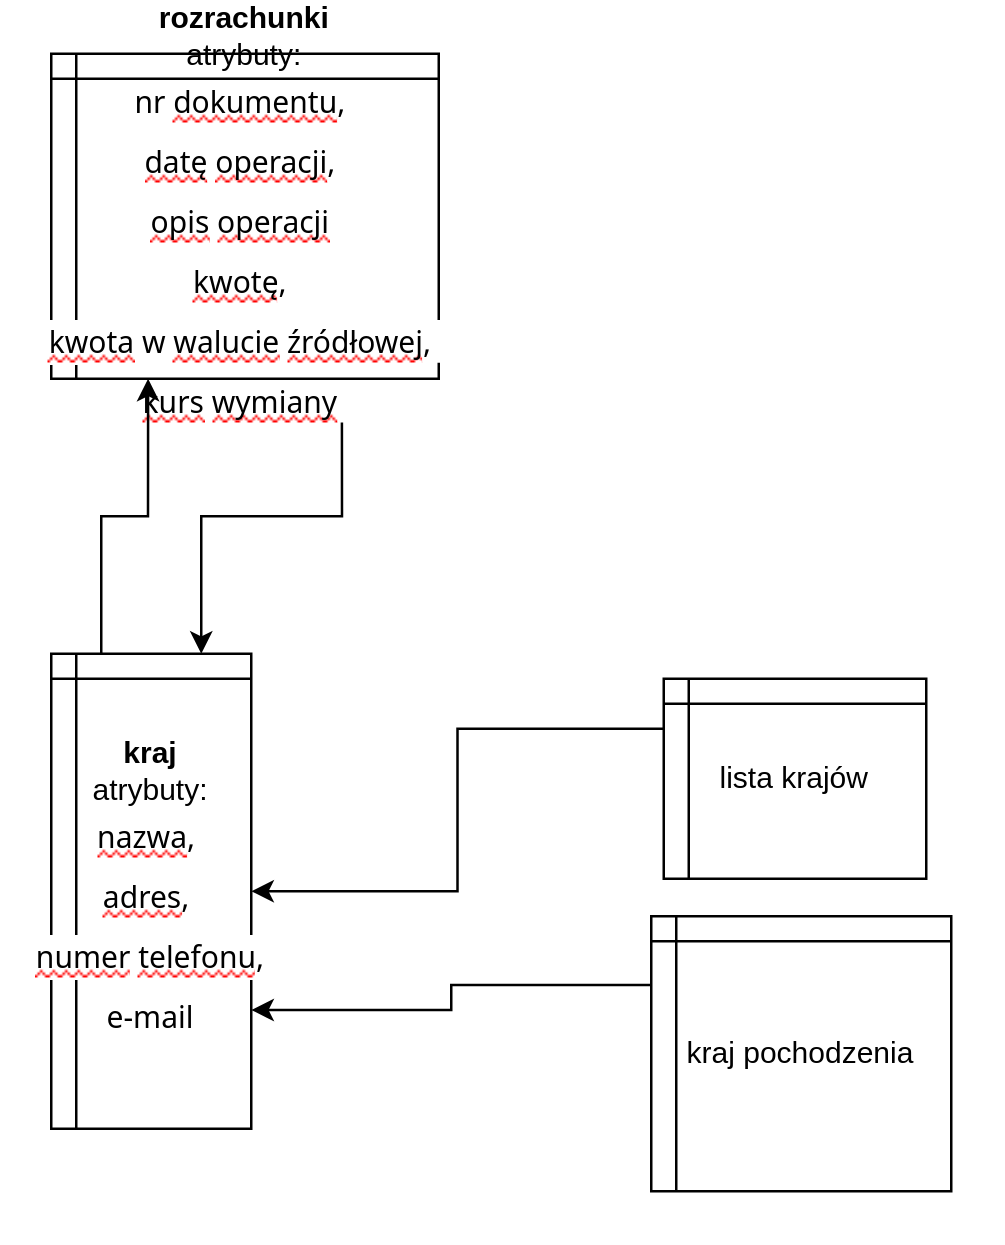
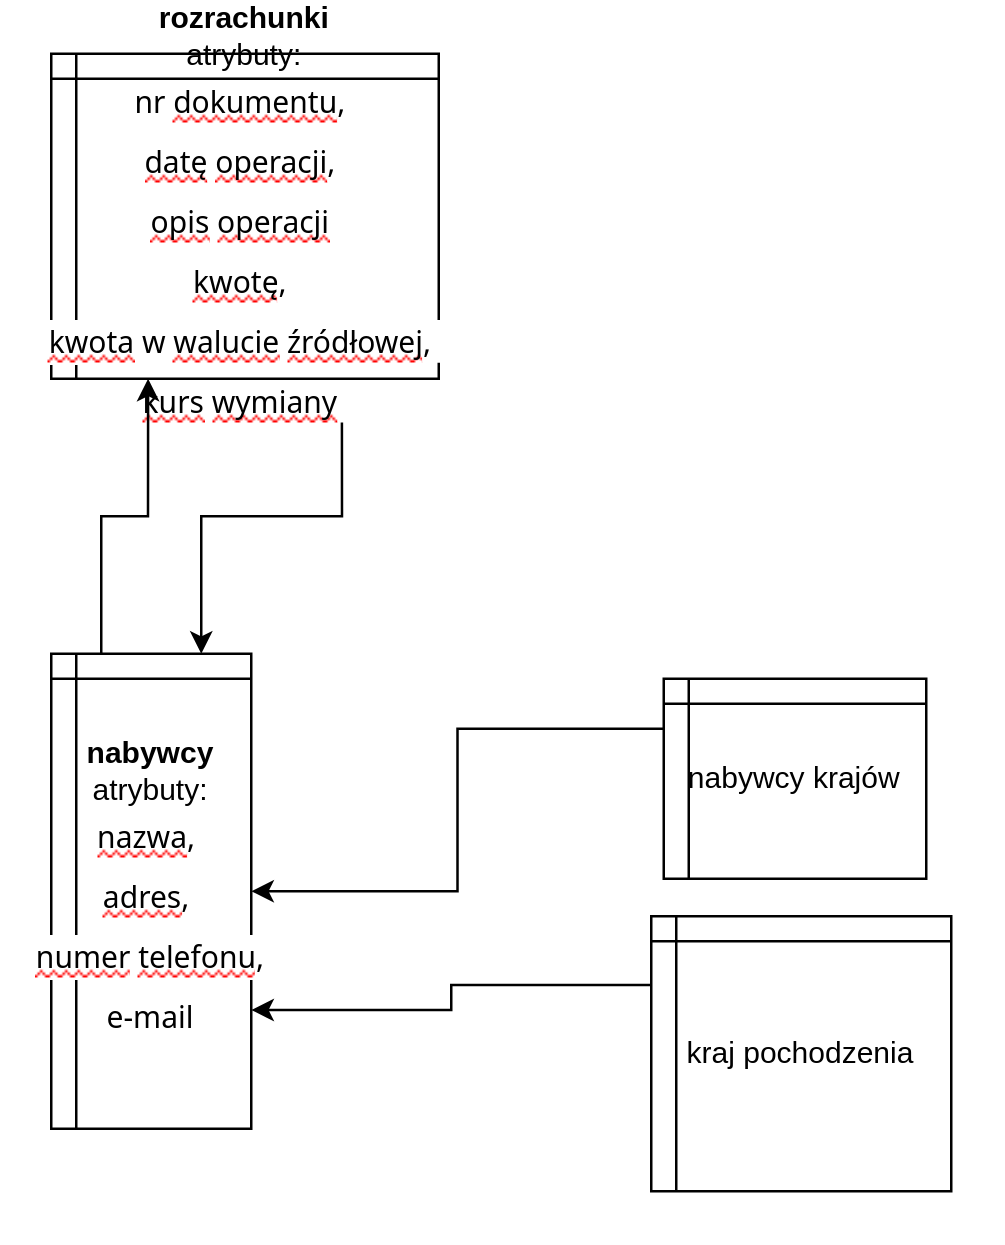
- <mxCell id="7" value="lista krajów" style="shape=internalStorage;whiteSpace=wrap;html=1;backgroundOutline=1;dx=10;dy=10;" vertex="1" parent="1"><mxGeometry x="265" y="270" width="105" height="80" as="geometry" /></mxCell>
+ <mxCell id="7" value="nabywcy krajów" style="shape=internalStorage;whiteSpace=wrap;html=1;backgroundOutline=1;dx=10;dy=10;" vertex="1" parent="1"><mxGeometry x="265" y="270" width="105" height="80" as="geometry" /></mxCell>
- <mxCell id="5" value="&lt;b&gt;kraj&lt;/b&gt;&lt;br&gt;atrybuty:&lt;br&gt;&lt;span class=&quot;TextRun SCXW144964066 BCX0&quot; lang=&quot;EN-GB&quot; style=&quot;margin: 0px ; padding: 0px ; font-size: 9pt ; text-align: left ; background-color: rgb(255 , 255 , 255) ; font-family: &amp;#34;segoe ui&amp;#34; , &amp;#34;segoe ui_embeddedfont&amp;#34; , &amp;#34;segoe ui_msfontservice&amp;#34; , sans-serif ; line-height: 24px&quot;&gt;&lt;span class=&quot;SpellingError SCXW144964066 BCX0&quot; style=&quot;margin: 0px ; padding: 0px ; background-repeat: repeat-x ; background-position: left bottom ; background-image: url(&amp;#34;data:image/gif;base64,R0lGODlhBQAEAJECAP////8AAAAAAAAAACH5BAEAAAIALAAAAAAFAAQAAAIIlGAXCCHrTCgAOw==&amp;#34;) ; border-bottom: 1px solid transparent ; background-color: inherit&quot;&gt;nazwa&lt;/span&gt;&lt;/span&gt;&lt;span class=&quot;TextRun SCXW144964066 BCX0&quot; lang=&quot;EN-GB&quot; style=&quot;margin: 0px ; padding: 0px ; font-size: 9pt ; text-align: left ; background-color: rgb(255 , 255 , 255) ; font-family: &amp;#34;segoe ui&amp;#34; , &amp;#34;segoe ui_embeddedfont&amp;#34; , &amp;#34;segoe ui_msfontservice&amp;#34; , sans-serif ; line-height: 24px&quot;&gt;&lt;span class=&quot;NormalTextRun SCXW144964066 BCX0&quot; style=&quot;margin: 0px ; padding: 0px ; background-color: inherit&quot;&gt;,&amp;nbsp;&lt;br&gt;&lt;/span&gt;&lt;/span&gt;&lt;span class=&quot;TextRun SCXW144964066 BCX0&quot; lang=&quot;EN-GB&quot; style=&quot;margin: 0px ; padding: 0px ; font-size: 9pt ; text-align: left ; background-color: rgb(255 , 255 , 255) ; font-family: &amp;#34;segoe ui&amp;#34; , &amp;#34;segoe ui_embeddedfont&amp;#34; , &amp;#34;segoe ui_msfontservice&amp;#34; , sans-serif ; line-height: 24px&quot;&gt;&lt;span class=&quot;SpellingError SCXW144964066 BCX0&quot; style=&quot;margin: 0px ; padding: 0px ; background-repeat: repeat-x ; background-position: left bottom ; background-image: url(&amp;#34;data:image/gif;base64,R0lGODlhBQAEAJECAP////8AAAAAAAAAACH5BAEAAAIALAAAAAAFAAQAAAIIlGAXCCHrTCgAOw==&amp;#34;) ; border-bottom: 1px solid transparent ; background-color: inherit&quot;&gt;adres&lt;/span&gt;&lt;/span&gt;&lt;span class=&quot;TextRun SCXW144964066 BCX0&quot; lang=&quot;EN-GB&quot; style=&quot;margin: 0px ; padding: 0px ; font-size: 9pt ; text-align: left ; background-color: rgb(255 , 255 , 255) ; font-family: &amp;#34;segoe ui&amp;#34; , &amp;#34;segoe ui_embeddedfont&amp;#34; , &amp;#34;segoe ui_msfontservice&amp;#34; , sans-serif ; line-height: 24px&quot;&gt;&lt;span class=&quot;NormalTextRun SCXW144964066 BCX0&quot; style=&quot;margin: 0px ; padding: 0px ; background-color: inherit&quot;&gt;,&amp;nbsp;&lt;br&gt;&lt;/span&gt;&lt;/span&gt;&lt;span class=&quot;TextRun SCXW144964066 BCX0&quot; lang=&quot;EN-GB&quot; style=&quot;margin: 0px ; padding: 0px ; font-size: 9pt ; text-align: left ; background-color: rgb(255 , 255 , 255) ; font-family: &amp;#34;segoe ui&amp;#34; , &amp;#34;segoe ui_embeddedfont&amp;#34; , &amp;#34;segoe ui_msfontservice&amp;#34; , sans-serif ; line-height: 24px&quot;&gt;&lt;span class=&quot;SpellingError SCXW144964066 BCX0&quot; style=&quot;margin: 0px ; padding: 0px ; background-repeat: repeat-x ; background-position: left bottom ; background-image: url(&amp;#34;data:image/gif;base64,R0lGODlhBQAEAJECAP////8AAAAAAAAAACH5BAEAAAIALAAAAAAFAAQAAAIIlGAXCCHrTCgAOw==&amp;#34;) ; border-bottom: 1px solid transparent ; background-color: inherit&quot;&gt;numer&lt;/span&gt;&lt;/span&gt;&lt;span class=&quot;TextRun SCXW144964066 BCX0&quot; lang=&quot;EN-GB&quot; style=&quot;margin: 0px ; padding: 0px ; font-size: 9pt ; text-align: left ; background-color: rgb(255 , 255 , 255) ; font-family: &amp;#34;segoe ui&amp;#34; , &amp;#34;segoe ui_embeddedfont&amp;#34; , &amp;#34;segoe ui_msfontservice&amp;#34; , sans-serif ; line-height: 24px&quot;&gt;&lt;span class=&quot;NormalTextRun SCXW144964066 BCX0&quot; style=&quot;margin: 0px ; padding: 0px ; background-color: inherit&quot;&gt;&amp;nbsp;&lt;/span&gt;&lt;/span&gt;&lt;span class=&quot;TextRun SCXW144964066 BCX0&quot; lang=&quot;EN-GB&quot; style=&quot;margin: 0px ; padding: 0px ; font-size: 9pt ; text-align: left ; background-color: rgb(255 , 255 , 255) ; font-family: &amp;#34;segoe ui&amp;#34; , &amp;#34;segoe ui_embeddedfont&amp;#34; , &amp;#34;segoe ui_msfontservice&amp;#34; , sans-serif ; line-height: 24px&quot;&gt;&lt;span class=&quot;SpellingError SCXW144964066 BCX0&quot; style=&quot;margin: 0px ; padding: 0px ; background-repeat: repeat-x ; background-position: left bottom ; background-image: url(&amp;#34;data:image/gif;base64,R0lGODlhBQAEAJECAP////8AAAAAAAAAACH5BAEAAAIALAAAAAAFAAQAAAIIlGAXCCHrTCgAOw==&amp;#34;) ; border-bottom: 1px solid transparent ; background-color: inherit&quot;&gt;telefonu&lt;/span&gt;&lt;/span&gt;&lt;span class=&quot;TextRun SCXW144964066 BCX0&quot; lang=&quot;EN-GB&quot; style=&quot;margin: 0px ; padding: 0px ; font-size: 9pt ; text-align: left ; background-color: rgb(255 , 255 , 255) ; font-family: &amp;#34;segoe ui&amp;#34; , &amp;#34;segoe ui_embeddedfont&amp;#34; , &amp;#34;segoe ui_msfontservice&amp;#34; , sans-serif ; line-height: 24px&quot;&gt;&lt;span class=&quot;NormalTextRun SCXW144964066 BCX0&quot; style=&quot;margin: 0px ; padding: 0px ; background-color: inherit&quot;&gt;, e-mail&lt;/span&gt;&lt;/span&gt;" style="shape=internalStorage;whiteSpace=wrap;html=1;backgroundOutline=1;dx=10;dy=10;" vertex="1" parent="1"><mxGeometry x="20" y="260" width="80" height="190" as="geometry" /></mxCell>
+ <mxCell id="5" value="&lt;b&gt;nabywcy&lt;/b&gt;&lt;br&gt;atrybuty:&lt;br&gt;&lt;span class=&quot;TextRun SCXW144964066 BCX0&quot; lang=&quot;EN-GB&quot; style=&quot;margin: 0px ; padding: 0px ; font-size: 9pt ; text-align: left ; background-color: rgb(255 , 255 , 255) ; font-family: &amp;#34;segoe ui&amp;#34; , &amp;#34;segoe ui_embeddedfont&amp;#34; , &amp;#34;segoe ui_msfontservice&amp;#34; , sans-serif ; line-height: 24px&quot;&gt;&lt;span class=&quot;SpellingError SCXW144964066 BCX0&quot; style=&quot;margin: 0px ; padding: 0px ; background-repeat: repeat-x ; background-position: left bottom ; background-image: url(&amp;#34;data:image/gif;base64,R0lGODlhBQAEAJECAP////8AAAAAAAAAACH5BAEAAAIALAAAAAAFAAQAAAIIlGAXCCHrTCgAOw==&amp;#34;) ; border-bottom: 1px solid transparent ; background-color: inherit&quot;&gt;nazwa&lt;/span&gt;&lt;/span&gt;&lt;span class=&quot;TextRun SCXW144964066 BCX0&quot; lang=&quot;EN-GB&quot; style=&quot;margin: 0px ; padding: 0px ; font-size: 9pt ; text-align: left ; background-color: rgb(255 , 255 , 255) ; font-family: &amp;#34;segoe ui&amp;#34; , &amp;#34;segoe ui_embeddedfont&amp;#34; , &amp;#34;segoe ui_msfontservice&amp;#34; , sans-serif ; line-height: 24px&quot;&gt;&lt;span class=&quot;NormalTextRun SCXW144964066 BCX0&quot; style=&quot;margin: 0px ; padding: 0px ; background-color: inherit&quot;&gt;,&amp;nbsp;&lt;br&gt;&lt;/span&gt;&lt;/span&gt;&lt;span class=&quot;TextRun SCXW144964066 BCX0&quot; lang=&quot;EN-GB&quot; style=&quot;margin: 0px ; padding: 0px ; font-size: 9pt ; text-align: left ; background-color: rgb(255 , 255 , 255) ; font-family: &amp;#34;segoe ui&amp;#34; , &amp;#34;segoe ui_embeddedfont&amp;#34; , &amp;#34;segoe ui_msfontservice&amp;#34; , sans-serif ; line-height: 24px&quot;&gt;&lt;span class=&quot;SpellingError SCXW144964066 BCX0&quot; style=&quot;margin: 0px ; padding: 0px ; background-repeat: repeat-x ; background-position: left bottom ; background-image: url(&amp;#34;data:image/gif;base64,R0lGODlhBQAEAJECAP////8AAAAAAAAAACH5BAEAAAIALAAAAAAFAAQAAAIIlGAXCCHrTCgAOw==&amp;#34;) ; border-bottom: 1px solid transparent ; background-color: inherit&quot;&gt;adres&lt;/span&gt;&lt;/span&gt;&lt;span class=&quot;TextRun SCXW144964066 BCX0&quot; lang=&quot;EN-GB&quot; style=&quot;margin: 0px ; padding: 0px ; font-size: 9pt ; text-align: left ; background-color: rgb(255 , 255 , 255) ; font-family: &amp;#34;segoe ui&amp;#34; , &amp;#34;segoe ui_embeddedfont&amp;#34; , &amp;#34;segoe ui_msfontservice&amp;#34; , sans-serif ; line-height: 24px&quot;&gt;&lt;span class=&quot;NormalTextRun SCXW144964066 BCX0&quot; style=&quot;margin: 0px ; padding: 0px ; background-color: inherit&quot;&gt;,&amp;nbsp;&lt;br&gt;&lt;/span&gt;&lt;/span&gt;&lt;span class=&quot;TextRun SCXW144964066 BCX0&quot; lang=&quot;EN-GB&quot; style=&quot;margin: 0px ; padding: 0px ; font-size: 9pt ; text-align: left ; background-color: rgb(255 , 255 , 255) ; font-family: &amp;#34;segoe ui&amp;#34; , &amp;#34;segoe ui_embeddedfont&amp;#34; , &amp;#34;segoe ui_msfontservice&amp;#34; , sans-serif ; line-height: 24px&quot;&gt;&lt;span class=&quot;SpellingError SCXW144964066 BCX0&quot; style=&quot;margin: 0px ; padding: 0px ; background-repeat: repeat-x ; background-position: left bottom ; background-image: url(&amp;#34;data:image/gif;base64,R0lGODlhBQAEAJECAP////8AAAAAAAAAACH5BAEAAAIALAAAAAAFAAQAAAIIlGAXCCHrTCgAOw==&amp;#34;) ; border-bottom: 1px solid transparent ; background-color: inherit&quot;&gt;numer&lt;/span&gt;&lt;/span&gt;&lt;span class=&quot;TextRun SCXW144964066 BCX0&quot; lang=&quot;EN-GB&quot; style=&quot;margin: 0px ; padding: 0px ; font-size: 9pt ; text-align: left ; background-color: rgb(255 , 255 , 255) ; font-family: &amp;#34;segoe ui&amp;#34; , &amp;#34;segoe ui_embeddedfont&amp;#34; , &amp;#34;segoe ui_msfontservice&amp;#34; , sans-serif ; line-height: 24px&quot;&gt;&lt;span class=&quot;NormalTextRun SCXW144964066 BCX0&quot; style=&quot;margin: 0px ; padding: 0px ; background-color: inherit&quot;&gt;&amp;nbsp;&lt;/span&gt;&lt;/span&gt;&lt;span class=&quot;TextRun SCXW144964066 BCX0&quot; lang=&quot;EN-GB&quot; style=&quot;margin: 0px ; padding: 0px ; font-size: 9pt ; text-align: left ; background-color: rgb(255 , 255 , 255) ; font-family: &amp;#34;segoe ui&amp;#34; , &amp;#34;segoe ui_embeddedfont&amp;#34; , &amp;#34;segoe ui_msfontservice&amp;#34; , sans-serif ; line-height: 24px&quot;&gt;&lt;span class=&quot;SpellingError SCXW144964066 BCX0&quot; style=&quot;margin: 0px ; padding: 0px ; background-repeat: repeat-x ; background-position: left bottom ; background-image: url(&amp;#34;data:image/gif;base64,R0lGODlhBQAEAJECAP////8AAAAAAAAAACH5BAEAAAIALAAAAAAFAAQAAAIIlGAXCCHrTCgAOw==&amp;#34;) ; border-bottom: 1px solid transparent ; background-color: inherit&quot;&gt;telefonu&lt;/span&gt;&lt;/span&gt;&lt;span class=&quot;TextRun SCXW144964066 BCX0&quot; lang=&quot;EN-GB&quot; style=&quot;margin: 0px ; padding: 0px ; font-size: 9pt ; text-align: left ; background-color: rgb(255 , 255 , 255) ; font-family: &amp;#34;segoe ui&amp;#34; , &amp;#34;segoe ui_embeddedfont&amp;#34; , &amp;#34;segoe ui_msfontservice&amp;#34; , sans-serif ; line-height: 24px&quot;&gt;&lt;span class=&quot;NormalTextRun SCXW144964066 BCX0&quot; style=&quot;margin: 0px ; padding: 0px ; background-color: inherit&quot;&gt;, e-mail&lt;/span&gt;&lt;/span&gt;" style="shape=internalStorage;whiteSpace=wrap;html=1;backgroundOutline=1;dx=10;dy=10;" vertex="1" parent="1"><mxGeometry x="20" y="260" width="80" height="190" as="geometry" /></mxCell>
